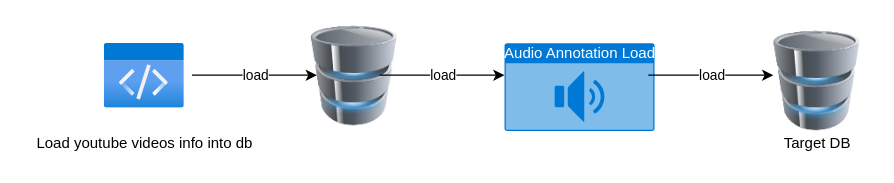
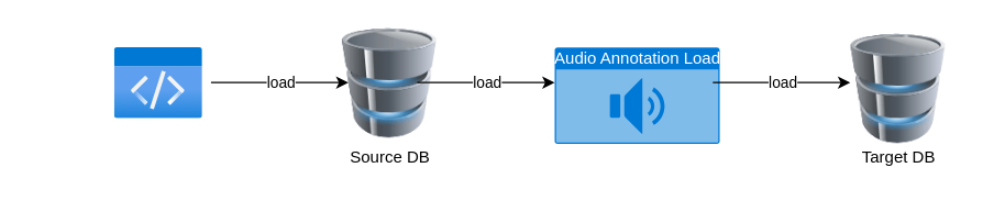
- <mxCell id="4" value="Load youtube videos info into db" style="text;html=1;align=center;verticalAlign=middle;resizable=0;points=[];autosize=1;strokeColor=none;fillColor=none;" vertex="1" parent="1"><mxGeometry x="20" y="104" width="190" height="20" as="geometry" /></mxCell>
+ <mxCell id="7" value="Source DB" style="text;html=1;align=center;verticalAlign=middle;resizable=0;points=[];autosize=1;strokeColor=none;fillColor=none;" vertex="1" parent="1"><mxGeometry x="248" y="104" width="70" height="20" as="geometry" /></mxCell>
